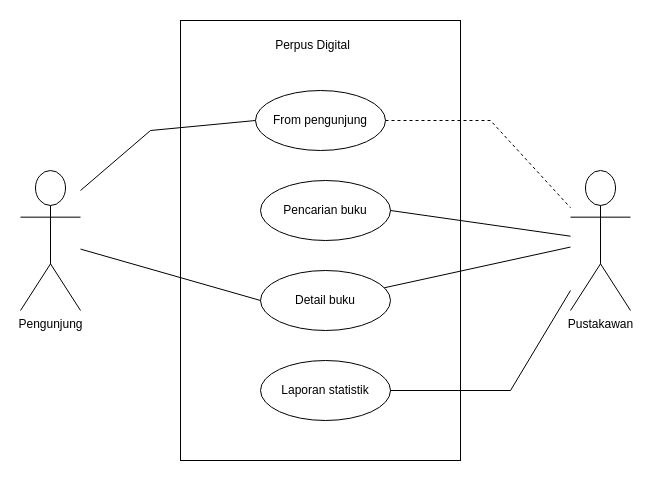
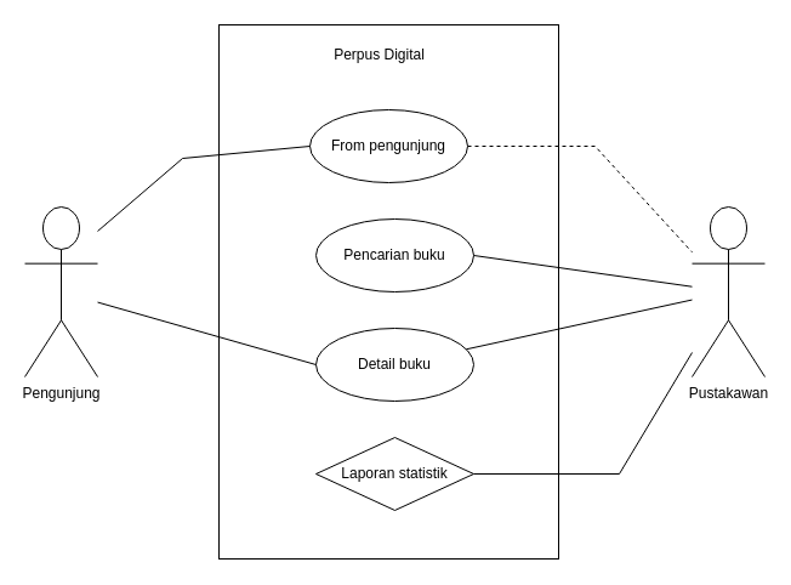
- <mxCell id="7" value="Laporan statistik" style="ellipse;whiteSpace=wrap;html=1;" vertex="1" parent="1"><mxGeometry x="260" y="360" width="130" height="60" as="geometry" /></mxCell>
+ <mxCell id="7" value="Laporan statistik" style="rhombus;whiteSpace=wrap;html=1;" vertex="1" parent="1"><mxGeometry x="260" y="360" width="130" height="60" as="geometry" /></mxCell>
